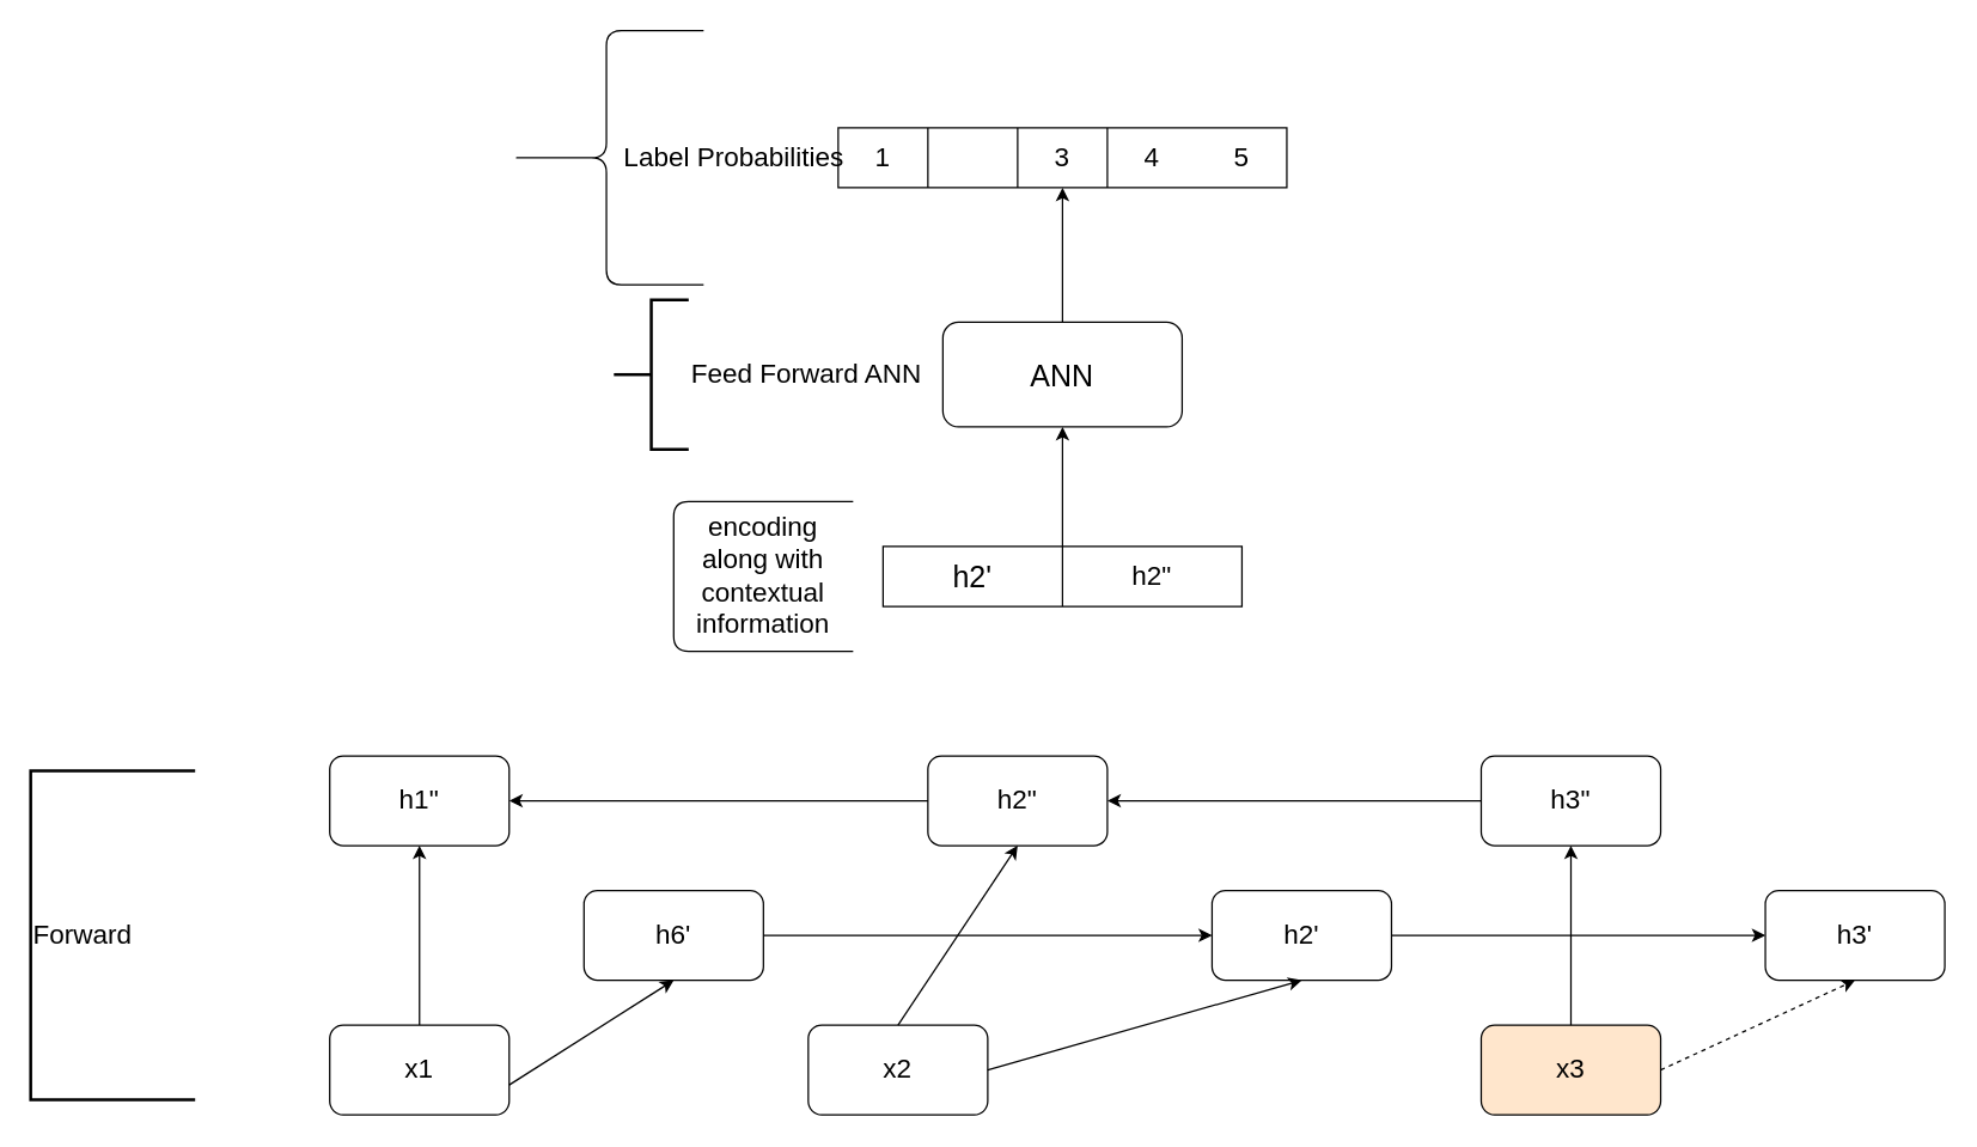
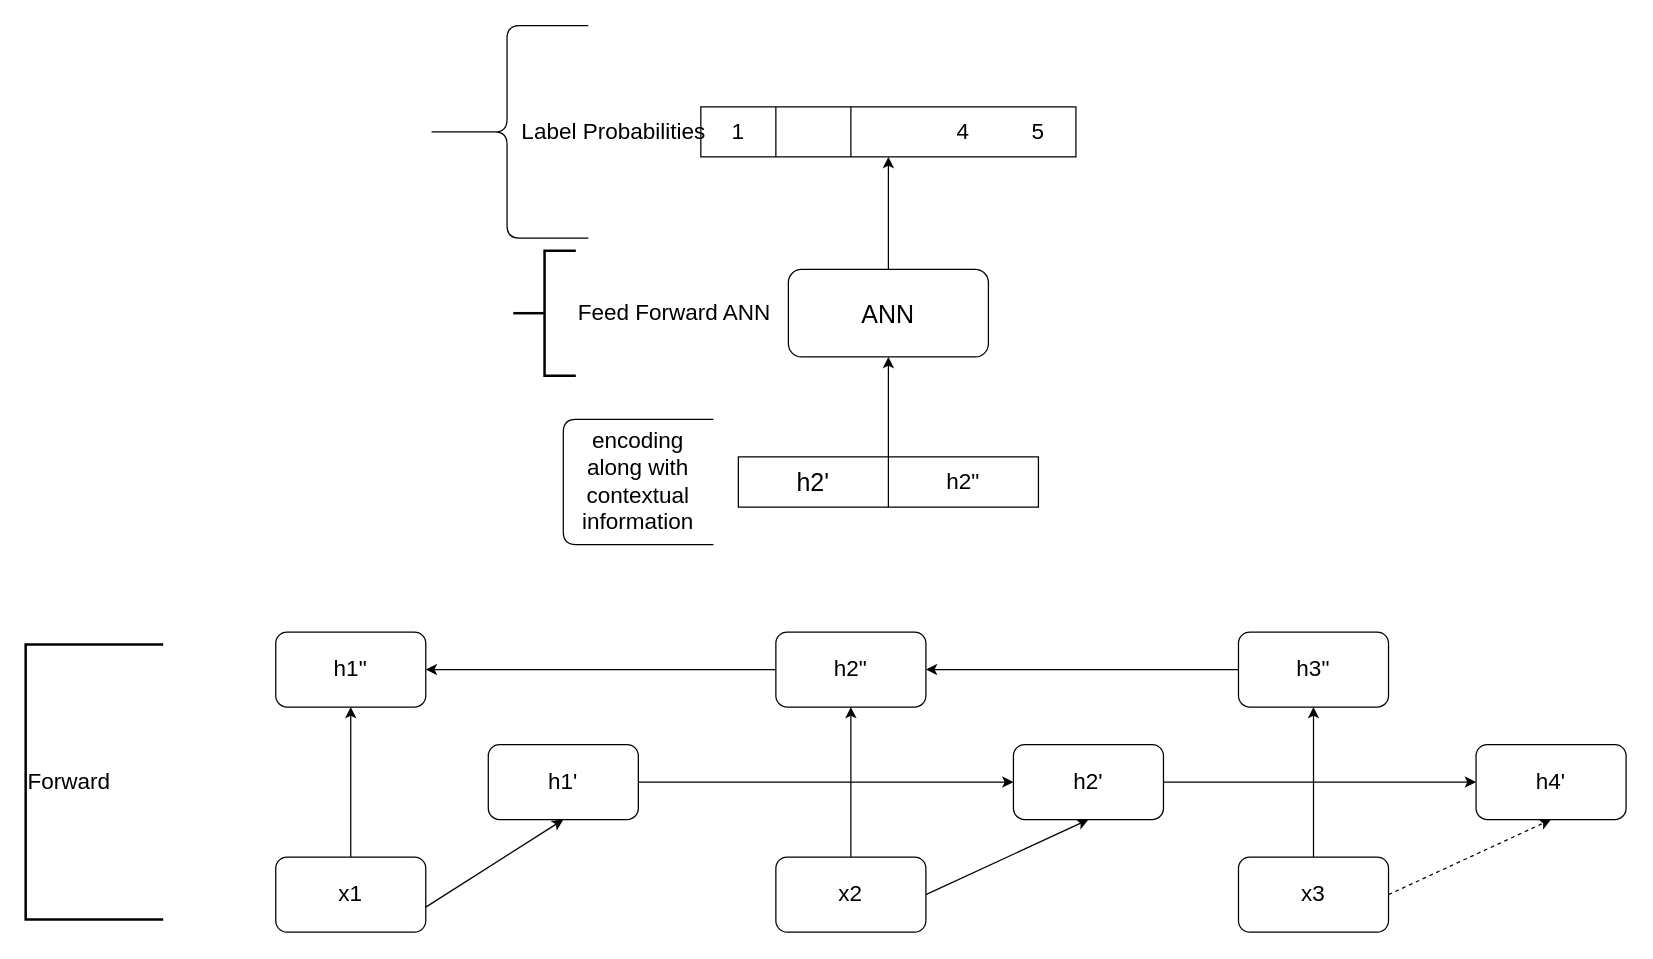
- <mxCell id="27" value="&lt;font style=&quot;font-size: 18px&quot;&gt;3&lt;/font&gt;" style="shape=partialRectangle;html=1;whiteSpace=wrap;connectable=0;fillColor=none;top=0;left=0;bottom=0;right=0;overflow=hidden;" vertex="1" parent="25"><mxGeometry x="120" width="60" height="40" as="geometry" /></mxCell>
- <mxCell id="4" value="&lt;font style=&quot;font-size: 18px&quot;&gt;h6'&lt;/font&gt;" style="rounded=1;whiteSpace=wrap;html=1;" vertex="1" parent="1"><mxGeometry x="390" y="595" width="120" height="60" as="geometry" /></mxCell>
+ <mxCell id="4" value="&lt;font style=&quot;font-size: 18px&quot;&gt;h1'&lt;/font&gt;" style="rounded=1;whiteSpace=wrap;html=1;" vertex="1" parent="1"><mxGeometry x="390" y="595" width="120" height="60" as="geometry" /></mxCell>
- <mxCell id="9" value="&lt;font style=&quot;font-size: 18px&quot;&gt;h3'&lt;/font&gt;" style="rounded=1;whiteSpace=wrap;html=1;" vertex="1" parent="1"><mxGeometry x="1180" y="595" width="120" height="60" as="geometry" /></mxCell>
+ <mxCell id="9" value="&lt;font style=&quot;font-size: 18px&quot;&gt;h4'&lt;/font&gt;" style="rounded=1;whiteSpace=wrap;html=1;" vertex="1" parent="1"><mxGeometry x="1180" y="595" width="120" height="60" as="geometry" /></mxCell>
- <mxCell id="7" value="&lt;font style=&quot;font-size: 18px&quot;&gt;x2&lt;/font&gt;" style="rounded=1;whiteSpace=wrap;html=1;" vertex="1" parent="1"><mxGeometry x="540" y="685" width="120" height="60" as="geometry" /></mxCell>
+ <mxCell id="7" value="&lt;font style=&quot;font-size: 18px&quot;&gt;x2&lt;/font&gt;" style="rounded=1;whiteSpace=wrap;html=1;" vertex="1" parent="1"><mxGeometry x="620" y="685" width="120" height="60" as="geometry" /></mxCell>
- <mxCell id="10" value="&lt;font style=&quot;font-size: 18px&quot;&gt;x3&lt;/font&gt;" style="rounded=1;whiteSpace=wrap;html=1;fillColor=#ffe6cc;" vertex="1" parent="1"><mxGeometry x="990" y="685" width="120" height="60" as="geometry" /></mxCell>
+ <mxCell id="10" value="&lt;font style=&quot;font-size: 18px&quot;&gt;x3&lt;/font&gt;" style="rounded=1;whiteSpace=wrap;html=1;" vertex="1" parent="1"><mxGeometry x="990" y="685" width="120" height="60" as="geometry" /></mxCell>
